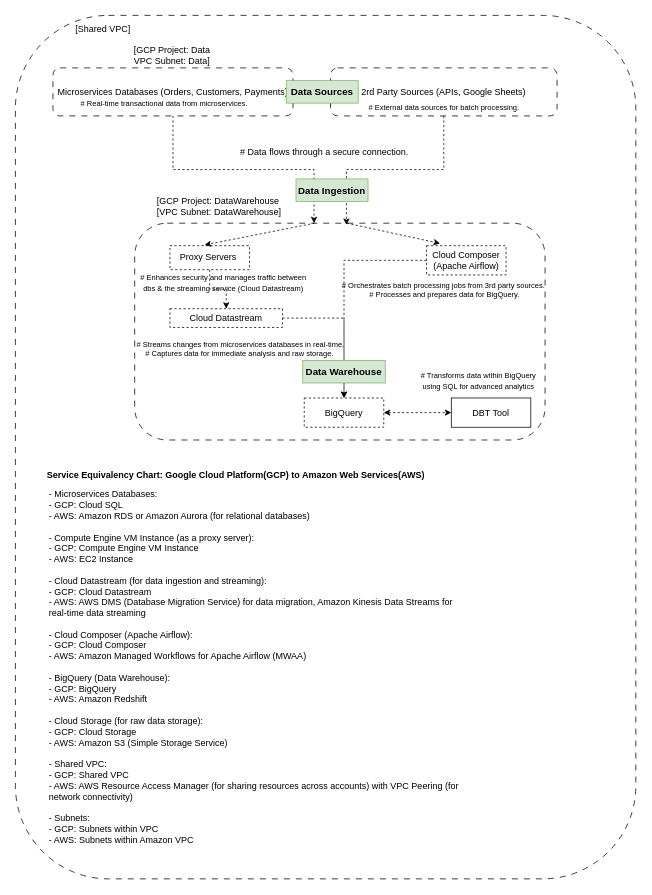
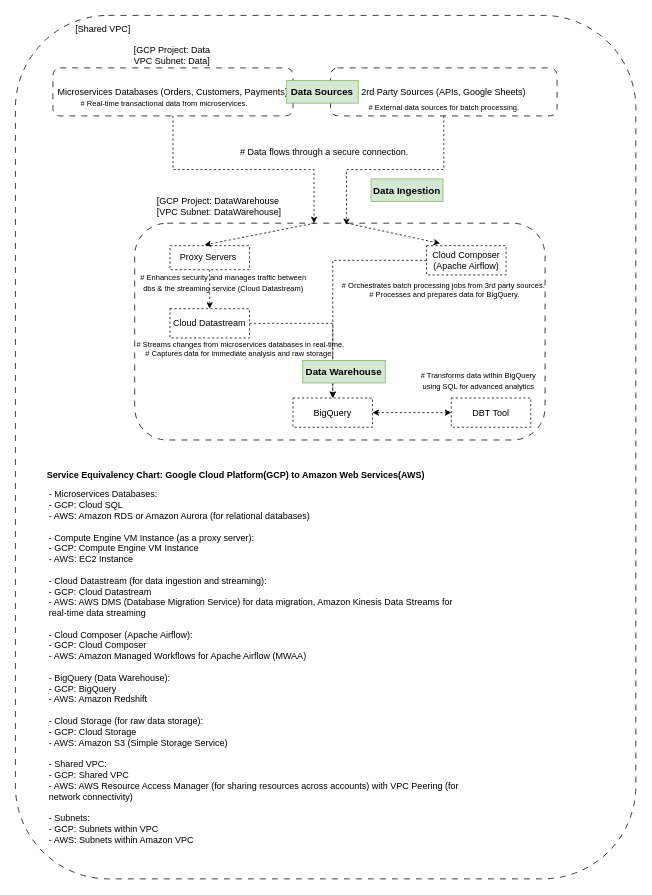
- <mxCell id="26" value="Data Ingestion" style="text;html=1;strokeColor=#82b366;fillColor=#d5e8d4;align=center;verticalAlign=middle;whiteSpace=wrap;rounded=0;fontSize=13;fontFamily=Helvetica;fontStyle=1" parent="1" vertex="1"><mxGeometry x="394" y="238" width="96" height="30" as="geometry" /></mxCell>
+ <mxCell id="26" value="Data Ingestion" style="text;html=1;strokeColor=#82b366;fillColor=#d5e8d4;align=center;verticalAlign=middle;whiteSpace=wrap;rounded=0;fontSize=13;fontFamily=Helvetica;fontStyle=1" parent="1" vertex="1"><mxGeometry x="494" y="238" width="96" height="30" as="geometry" /></mxCell>
- <mxCell id="10" value="Cloud Datastream" style="rounded=0;whiteSpace=wrap;html=1;strokeColor=default;align=center;verticalAlign=middle;fontFamily=Helvetica;fontSize=12;fontColor=default;fillColor=default;dashed=1;" parent="1" vertex="1"><mxGeometry x="226" y="411" width="150" height="25" as="geometry" /></mxCell>
+ <mxCell id="10" value="Cloud Datastream" style="rounded=0;whiteSpace=wrap;html=1;strokeColor=default;align=center;verticalAlign=middle;fontFamily=Helvetica;fontSize=12;fontColor=default;fillColor=default;dashed=1;" parent="1" vertex="1"><mxGeometry x="226" y="411" width="106" height="39" as="geometry" /></mxCell>
- <mxCell id="11" value="BigQuery" style="rounded=0;whiteSpace=wrap;html=1;strokeColor=default;align=center;verticalAlign=middle;fontFamily=Helvetica;fontSize=12;fontColor=default;fillColor=default;dashed=1;" parent="1" vertex="1"><mxGeometry x="405" y="530" width="106" height="39" as="geometry" /></mxCell>
+ <mxCell id="11" value="BigQuery" style="rounded=0;whiteSpace=wrap;html=1;strokeColor=default;align=center;verticalAlign=middle;fontFamily=Helvetica;fontSize=12;fontColor=default;fillColor=default;dashed=1;" parent="1" vertex="1"><mxGeometry x="390" y="530" width="106" height="39" as="geometry" /></mxCell>
- <mxCell id="14" value="DBT Tool" style="rounded=0;whiteSpace=wrap;html=1;strokeColor=default;align=center;verticalAlign=middle;fontFamily=Helvetica;fontSize=12;fontColor=default;fillColor=default;dashed=0;" parent="1" vertex="1"><mxGeometry x="601" y="530" width="106" height="39" as="geometry" /></mxCell>
+ <mxCell id="14" value="DBT Tool" style="rounded=0;whiteSpace=wrap;html=1;strokeColor=default;align=center;verticalAlign=middle;fontFamily=Helvetica;fontSize=12;fontColor=default;fillColor=default;dashed=1;" parent="1" vertex="1"><mxGeometry x="601" y="530" width="106" height="39" as="geometry" /></mxCell>
